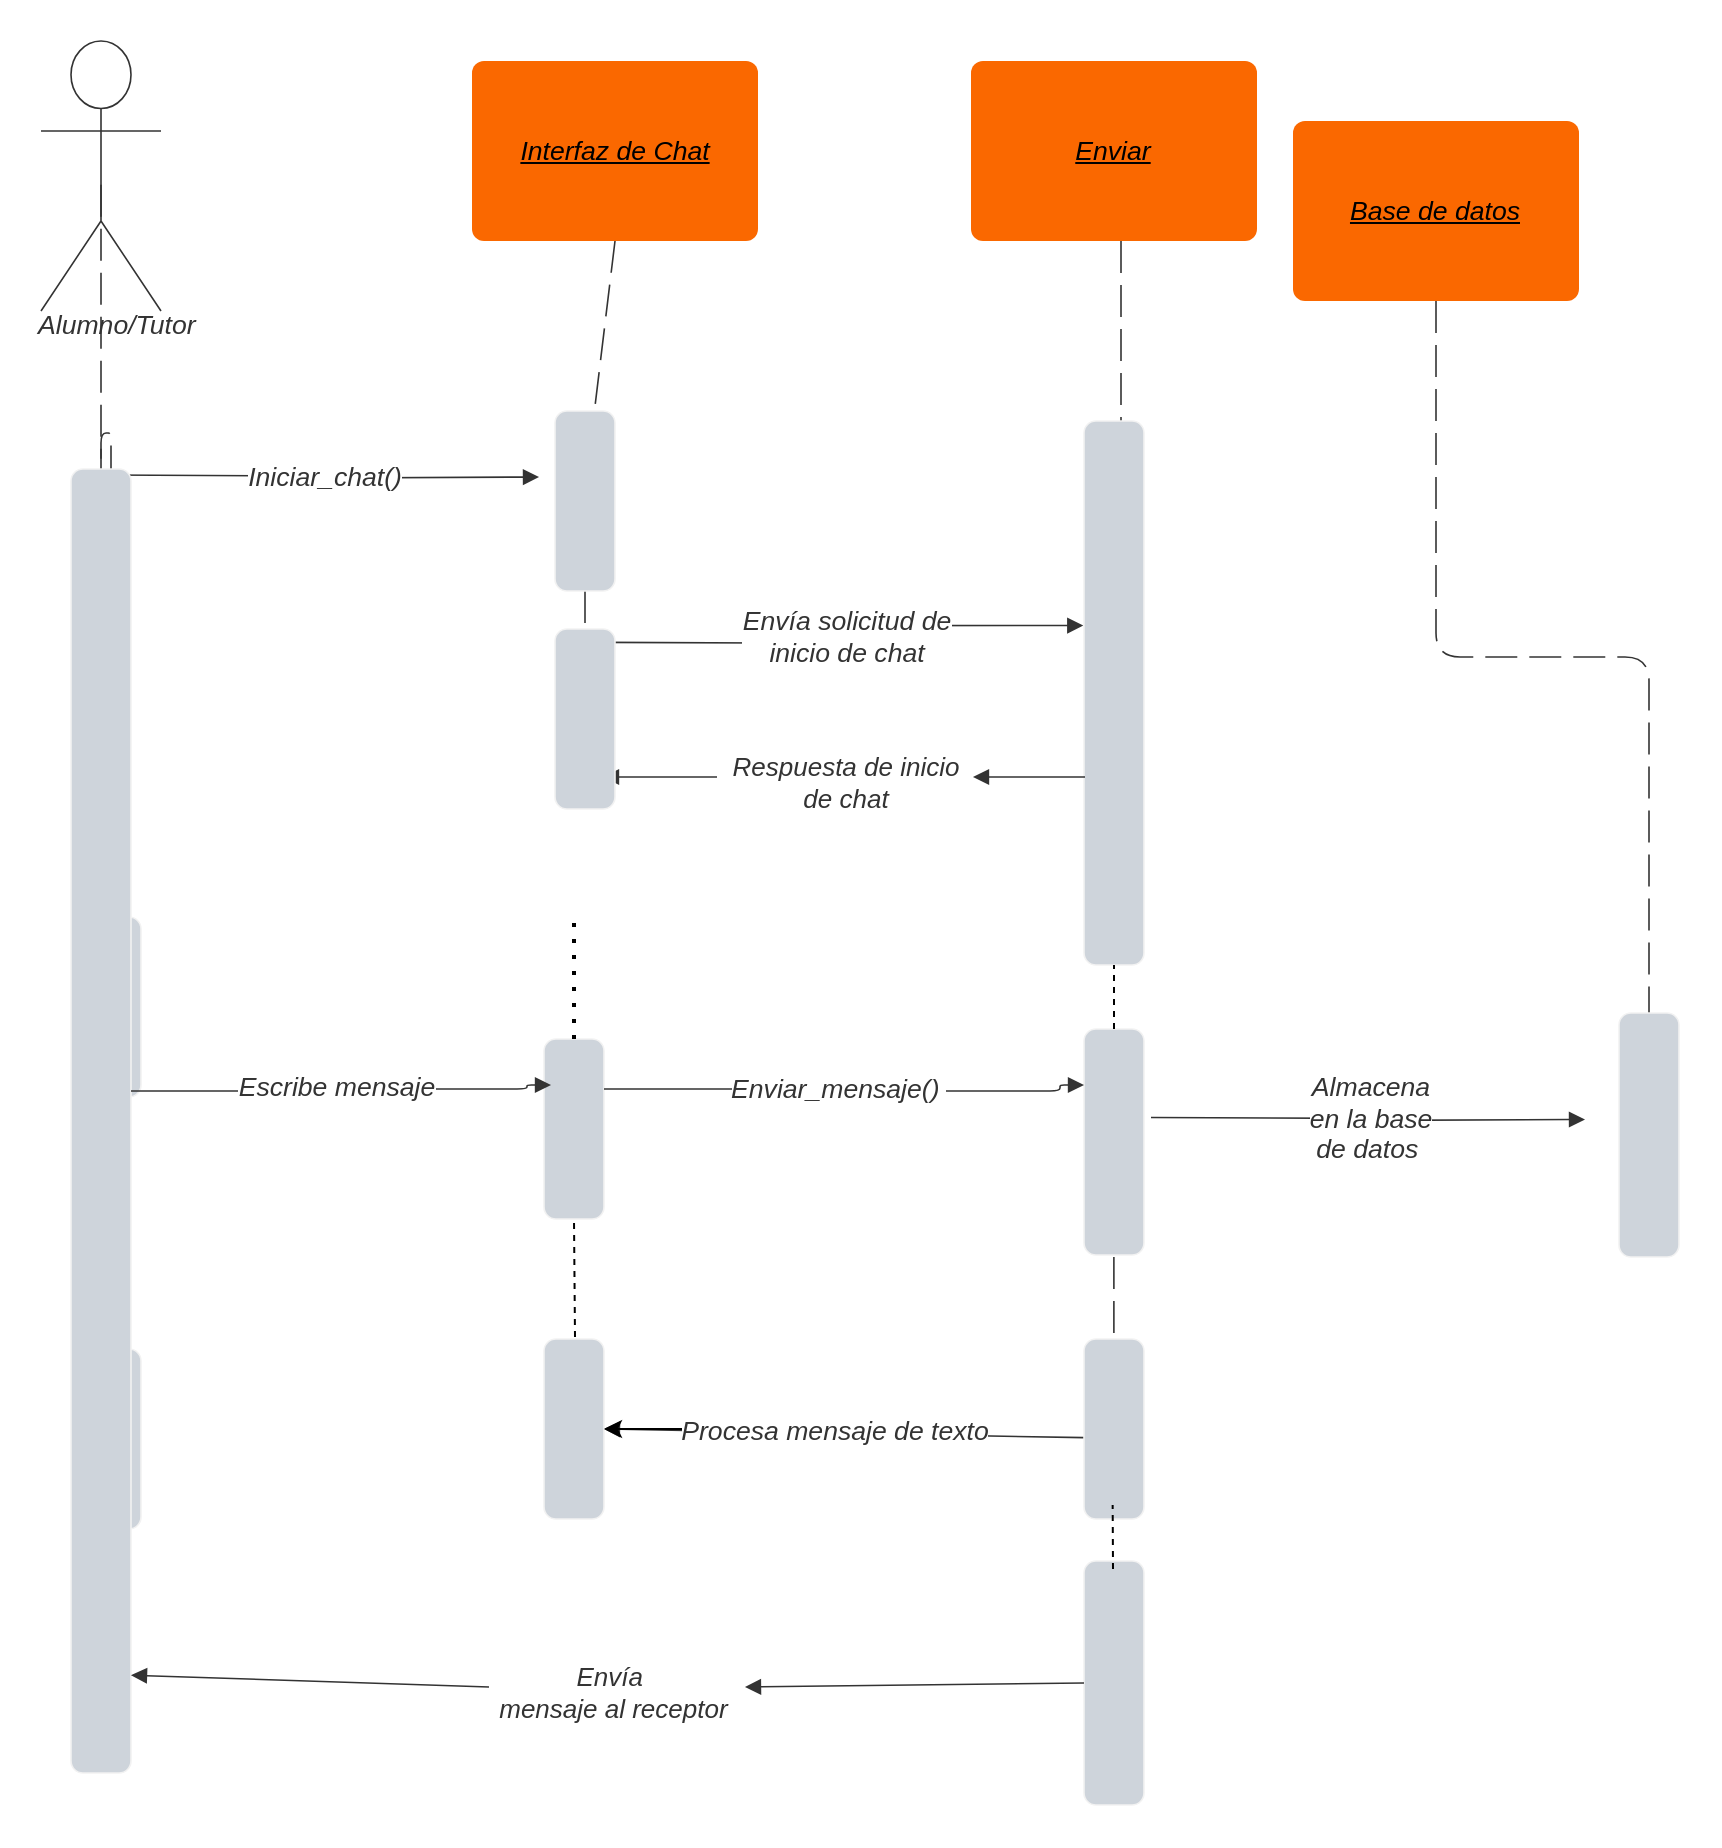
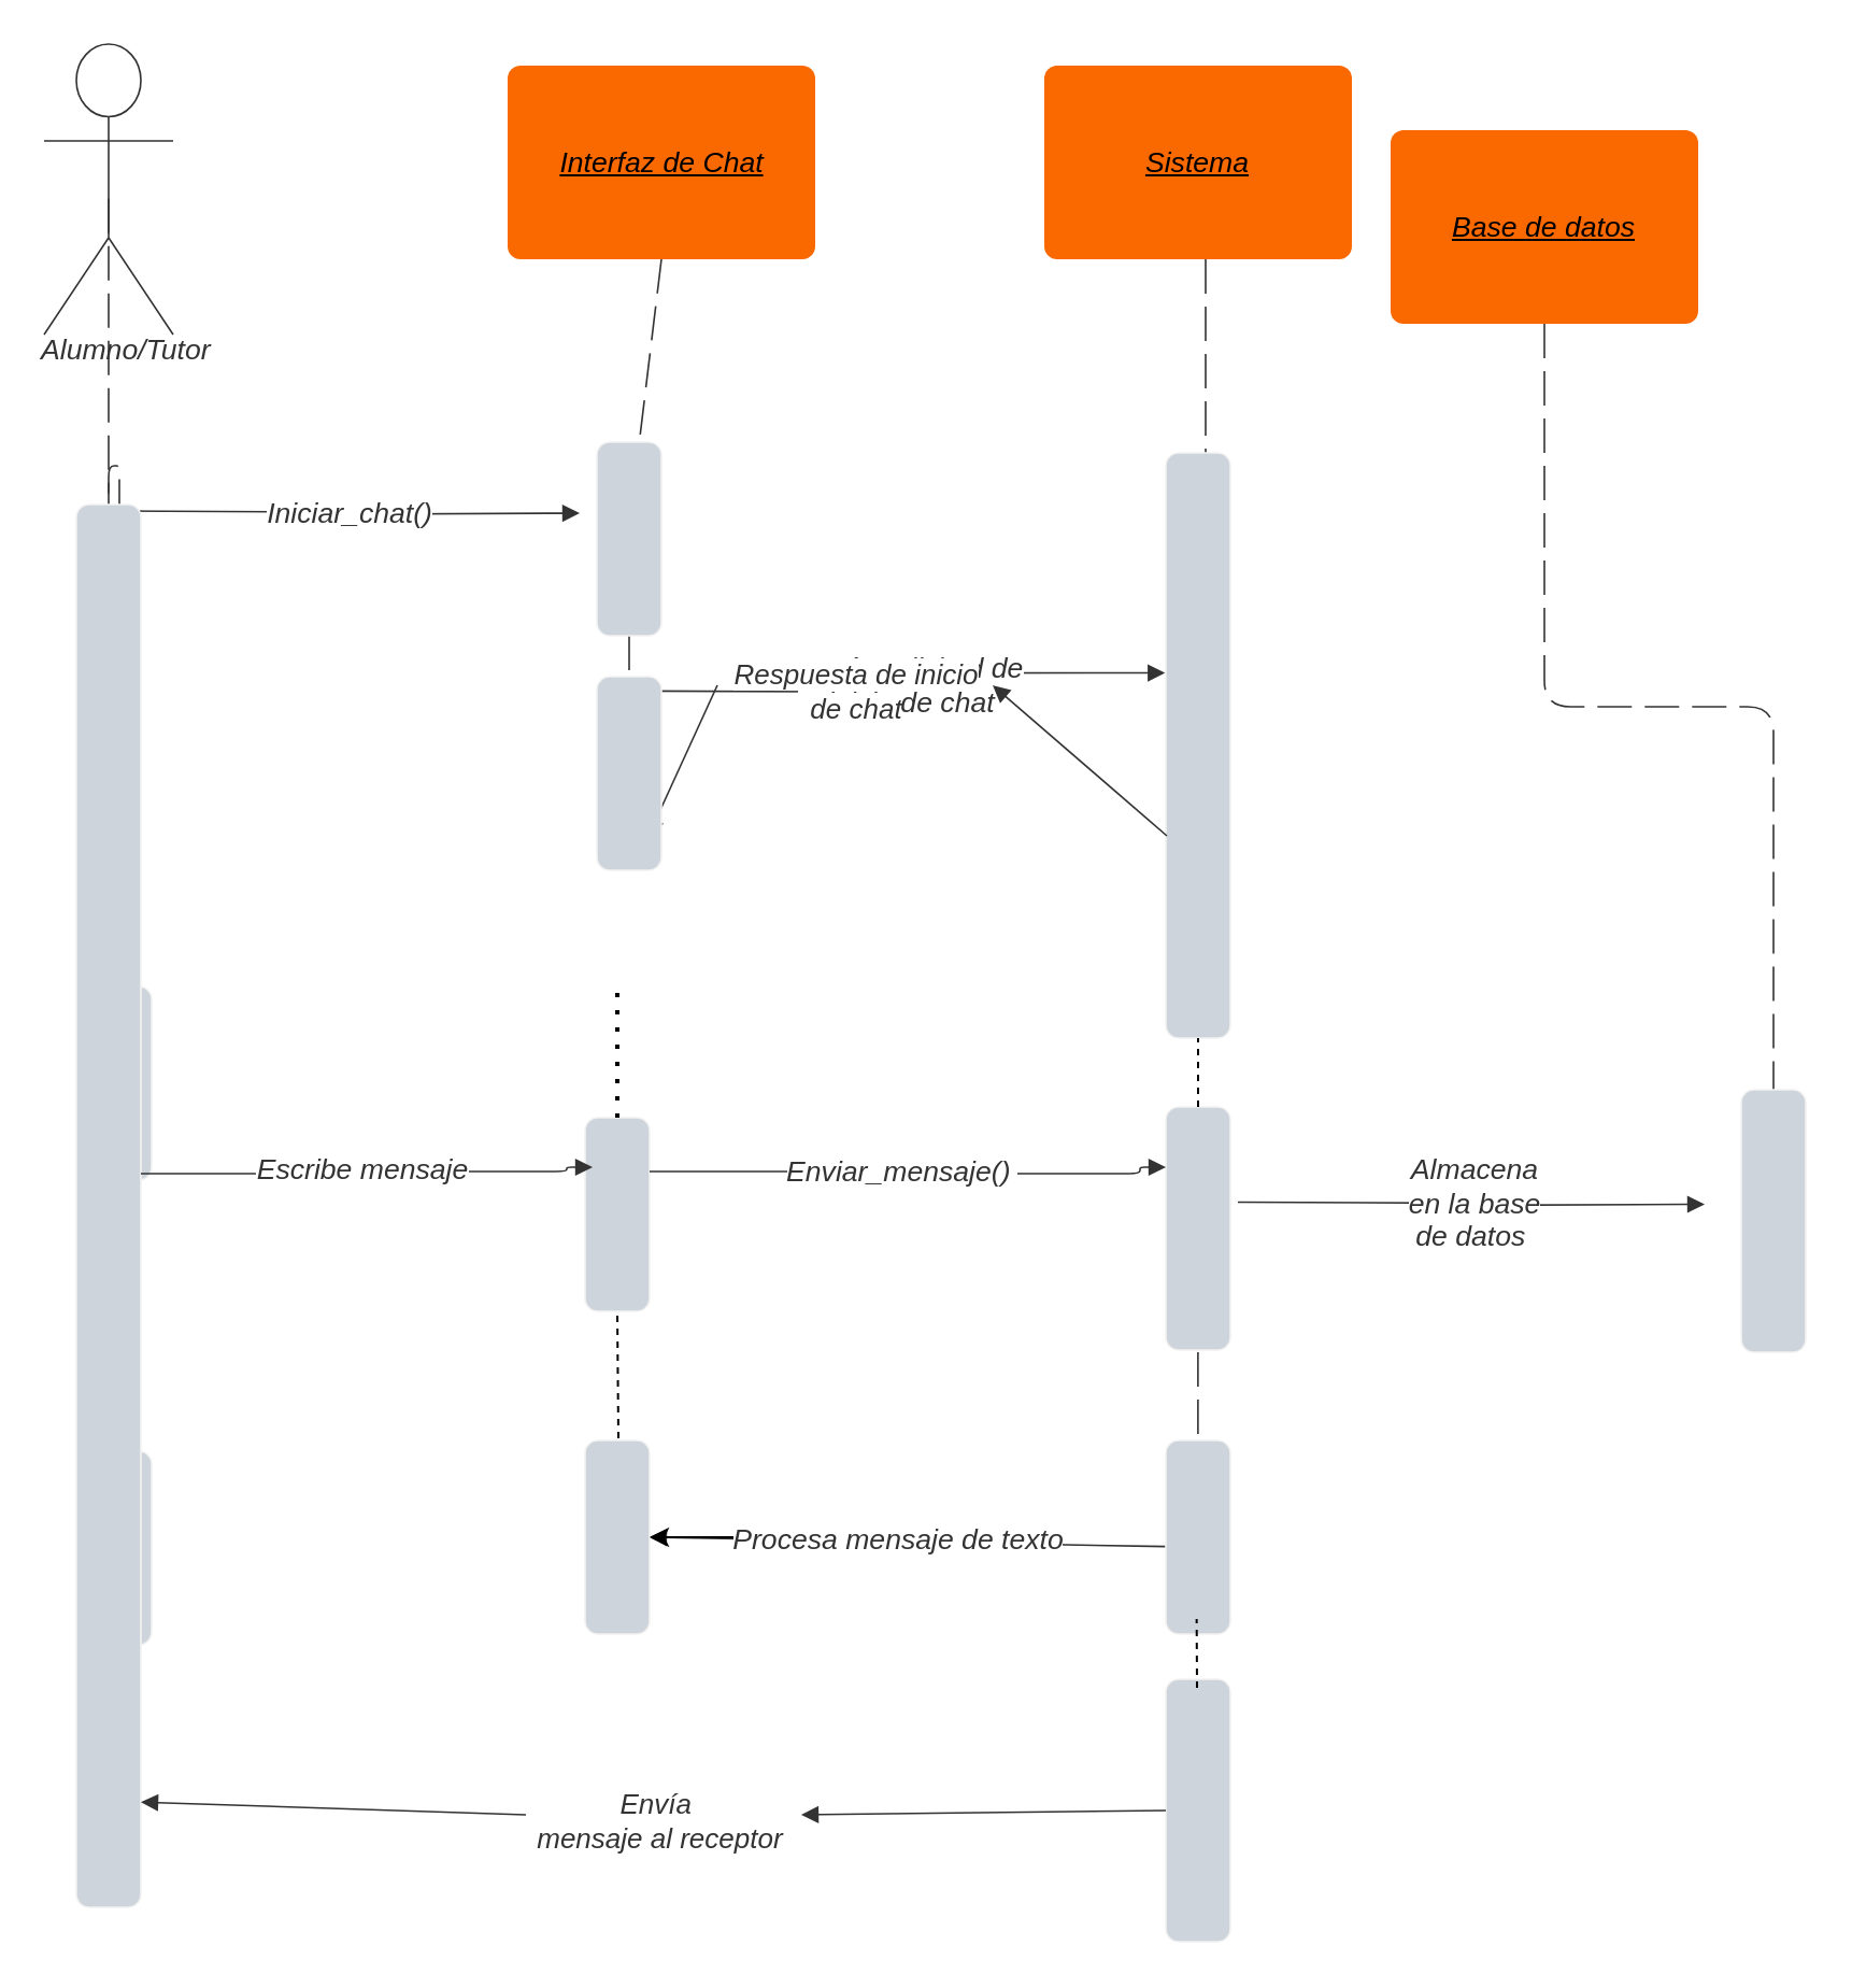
- <mxCell id="4" value="Enviar" style="html=1;overflow=block;blockSpacing=1;whiteSpace=wrap;fontSize=13.3;fontColor=#000000;fontStyle=6;align=center;spacing=0;strokeOpacity=0;fillOpacity=100;rounded=1;absoluteArcSize=1;arcSize=12;fillColor=#fa6800;strokeWidth=0.8;strokeColor=#C73500;" parent="1" vertex="1"><mxGeometry x="485" y="30" width="143" height="90" as="geometry" /></mxCell>
+ <mxCell id="4" value="Sistema" style="html=1;overflow=block;blockSpacing=1;whiteSpace=wrap;fontSize=13.3;fontColor=#000000;fontStyle=6;align=center;spacing=0;strokeOpacity=0;fillOpacity=100;rounded=1;absoluteArcSize=1;arcSize=12;fillColor=#fa6800;strokeWidth=0.8;strokeColor=#C73500;" parent="1" vertex="1"><mxGeometry x="485" y="30" width="143" height="90" as="geometry" /></mxCell>
- <mxCell id="23" value="&lt;div style=&quot;text-align: center;&quot;&gt;&lt;font color=&quot;#333333&quot;&gt;&lt;span style=&quot;font-size: 13px; background-color: rgb(255, 255, 255);&quot;&gt;&lt;i&gt;Respuesta de inicio de chat&lt;/i&gt;&lt;/span&gt;&lt;/font&gt;&lt;/div&gt;" style="text;whiteSpace=wrap;html=1;" parent="1" vertex="1"><mxGeometry x="358" y="369" width="128" height="38" as="geometry" /></mxCell>
+ <mxCell id="23" value="&lt;div style=&quot;text-align: center;&quot;&gt;&lt;font color=&quot;#333333&quot;&gt;&lt;span style=&quot;font-size: 13px; background-color: rgb(255, 255, 255);&quot;&gt;&lt;i&gt;Respuesta de inicio de chat&lt;/i&gt;&lt;/span&gt;&lt;/font&gt;&lt;/div&gt;" style="text;whiteSpace=wrap;html=1;" parent="1" vertex="1"><mxGeometry x="333" y="299" width="128" height="38" as="geometry" /></mxCell>
